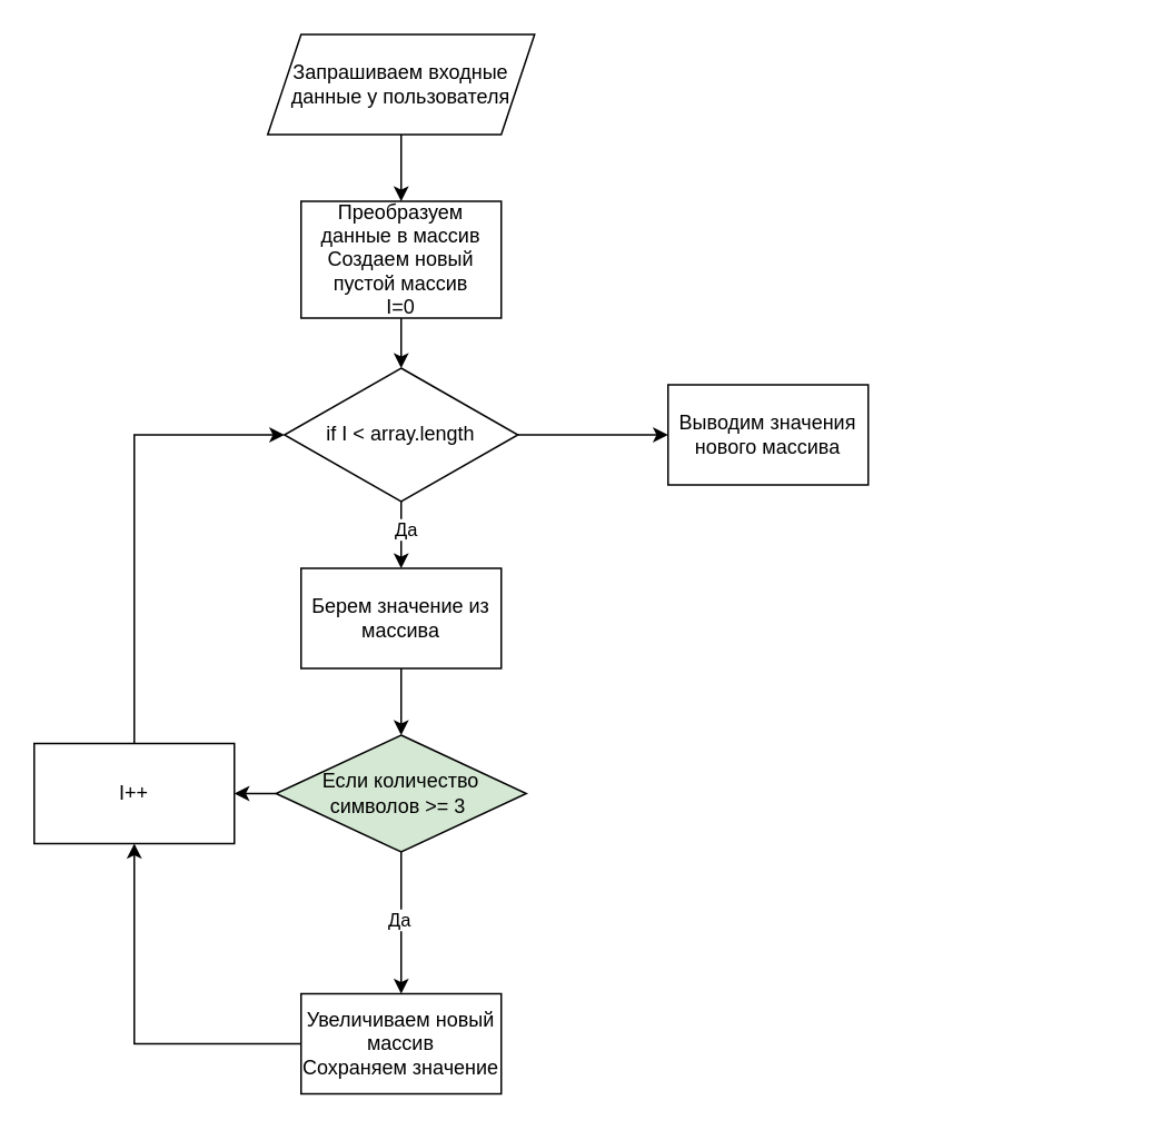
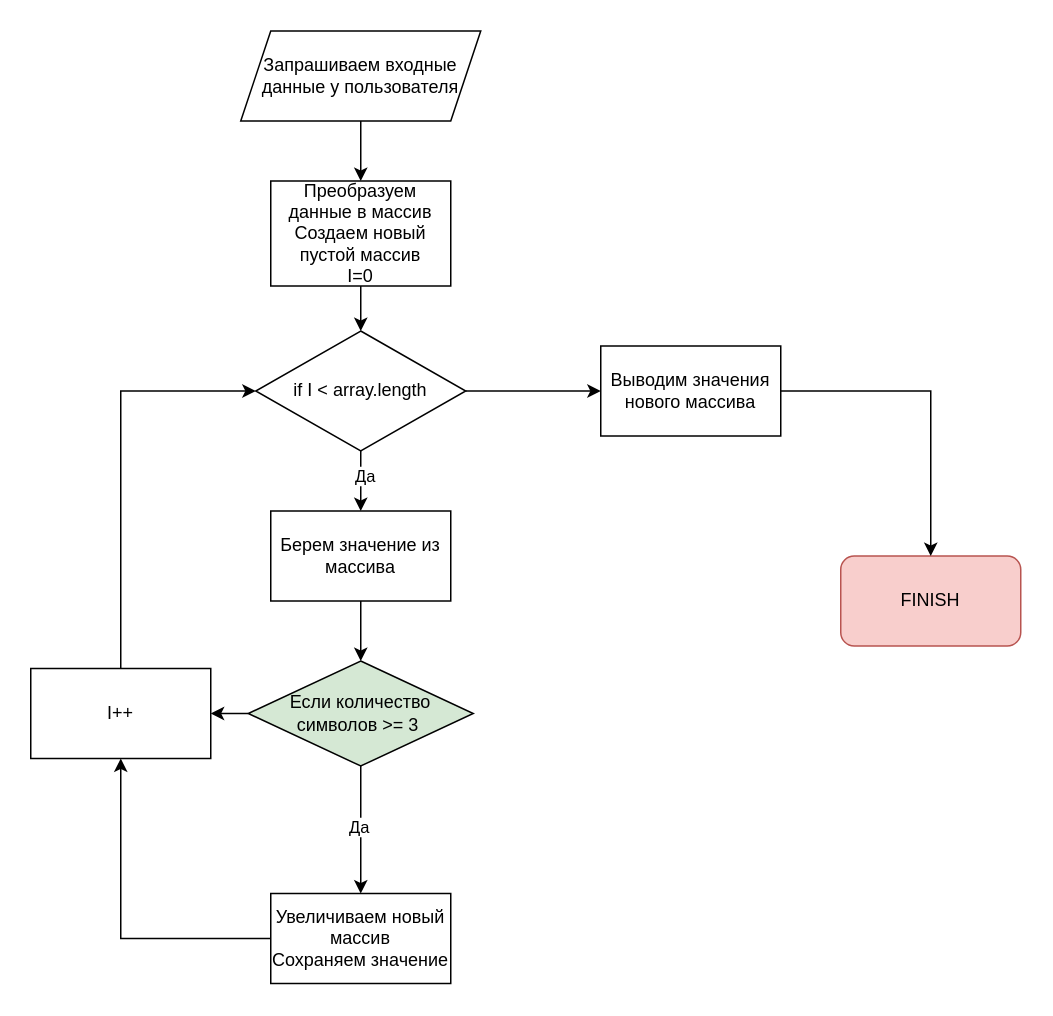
+ <mxCell id="19" style="edgeStyle=orthogonalEdgeStyle;rounded=0;orthogonalLoop=1;jettySize=auto;html=1;exitX=1;exitY=0.5;exitDx=0;exitDy=0;entryX=0.5;entryY=0;entryDx=0;entryDy=0;" edge="1" parent="1" source="20" target="2"><mxGeometry relative="1" as="geometry" /></mxCell>
+ <mxCell id="2" value="FINISH" style="rounded=1;whiteSpace=wrap;html=1;fillColor=#f8cecc;strokeColor=#b85450;" vertex="1" parent="1"><mxGeometry x="560" y="370" width="120" height="60" as="geometry" /></mxCell>
